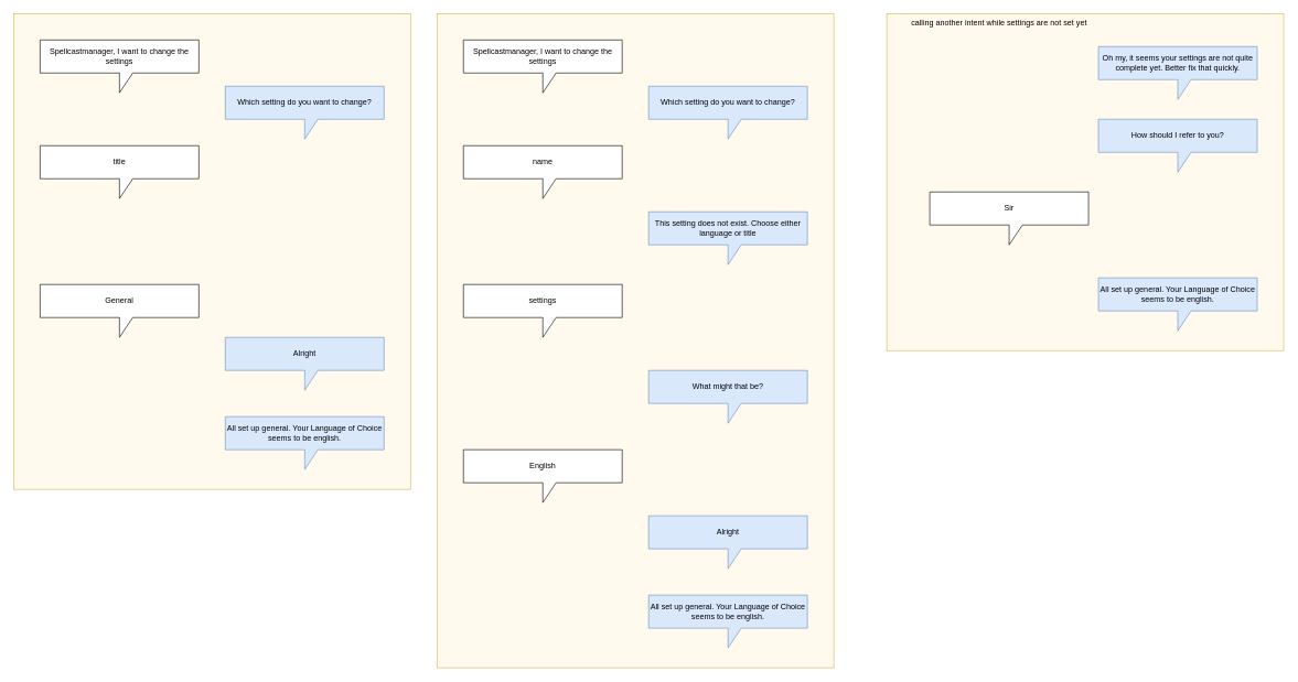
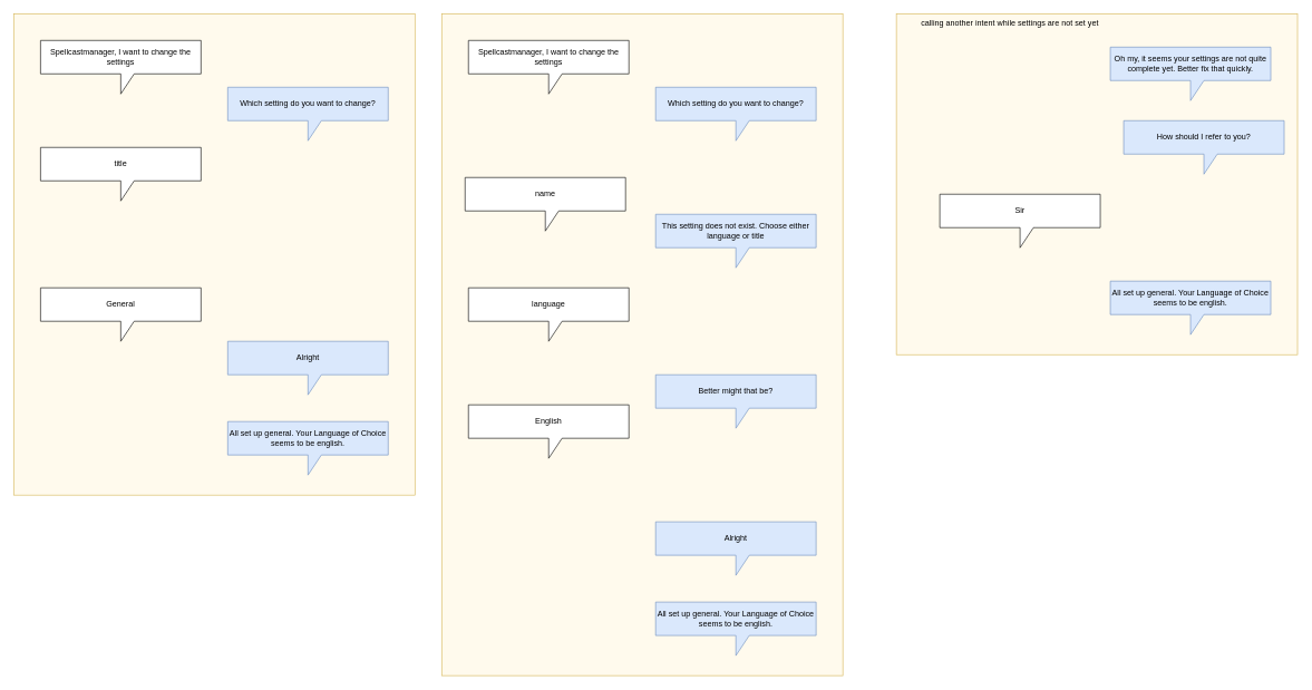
- <mxCell id="21" value="&lt;div&gt;How should I refer to you?&lt;/div&gt;" style="shape=callout;whiteSpace=wrap;html=1;perimeter=calloutPerimeter;fillColor=#dae8fc;strokeColor=#6c8ebf;" vertex="1" parent="1"><mxGeometry x="1660" y="180" width="240" height="80" as="geometry" /></mxCell>
+ <mxCell id="21" value="&lt;div&gt;How should I refer to you?&lt;/div&gt;" style="shape=callout;whiteSpace=wrap;html=1;perimeter=calloutPerimeter;fillColor=#dae8fc;strokeColor=#6c8ebf;" vertex="1" parent="1"><mxGeometry x="1680" y="180" width="240" height="80" as="geometry" /></mxCell>
- <mxCell id="12" value="name" style="shape=callout;whiteSpace=wrap;html=1;perimeter=calloutPerimeter;" vertex="1" parent="1"><mxGeometry x="700" y="220" width="240" height="80" as="geometry" /></mxCell>
+ <mxCell id="12" value="name" style="shape=callout;whiteSpace=wrap;html=1;perimeter=calloutPerimeter;" vertex="1" parent="1"><mxGeometry x="695" y="265" width="240" height="80" as="geometry" /></mxCell>
- <mxCell id="13" value="settings" style="shape=callout;whiteSpace=wrap;html=1;perimeter=calloutPerimeter;" vertex="1" parent="1"><mxGeometry x="700" y="430" width="240" height="80" as="geometry" /></mxCell>
+ <mxCell id="13" value="language" style="shape=callout;whiteSpace=wrap;html=1;perimeter=calloutPerimeter;" vertex="1" parent="1"><mxGeometry x="700" y="430" width="240" height="80" as="geometry" /></mxCell>
- <mxCell id="15" value="&lt;div&gt;What might that be?&lt;/div&gt;" style="shape=callout;whiteSpace=wrap;html=1;perimeter=calloutPerimeter;fillColor=#dae8fc;strokeColor=#6c8ebf;" vertex="1" parent="1"><mxGeometry x="980" y="560" width="240" height="80" as="geometry" /></mxCell>
+ <mxCell id="15" value="&lt;div&gt;Better might that be?&lt;/div&gt;" style="shape=callout;whiteSpace=wrap;html=1;perimeter=calloutPerimeter;fillColor=#dae8fc;strokeColor=#6c8ebf;" vertex="1" parent="1"><mxGeometry x="980" y="560" width="240" height="80" as="geometry" /></mxCell>
- <mxCell id="16" value="English" style="shape=callout;whiteSpace=wrap;html=1;perimeter=calloutPerimeter;" vertex="1" parent="1"><mxGeometry x="700" y="680" width="240" height="80" as="geometry" /></mxCell>
+ <mxCell id="16" value="English" style="shape=callout;whiteSpace=wrap;html=1;perimeter=calloutPerimeter;" vertex="1" parent="1"><mxGeometry x="700" y="605" width="240" height="80" as="geometry" /></mxCell>
